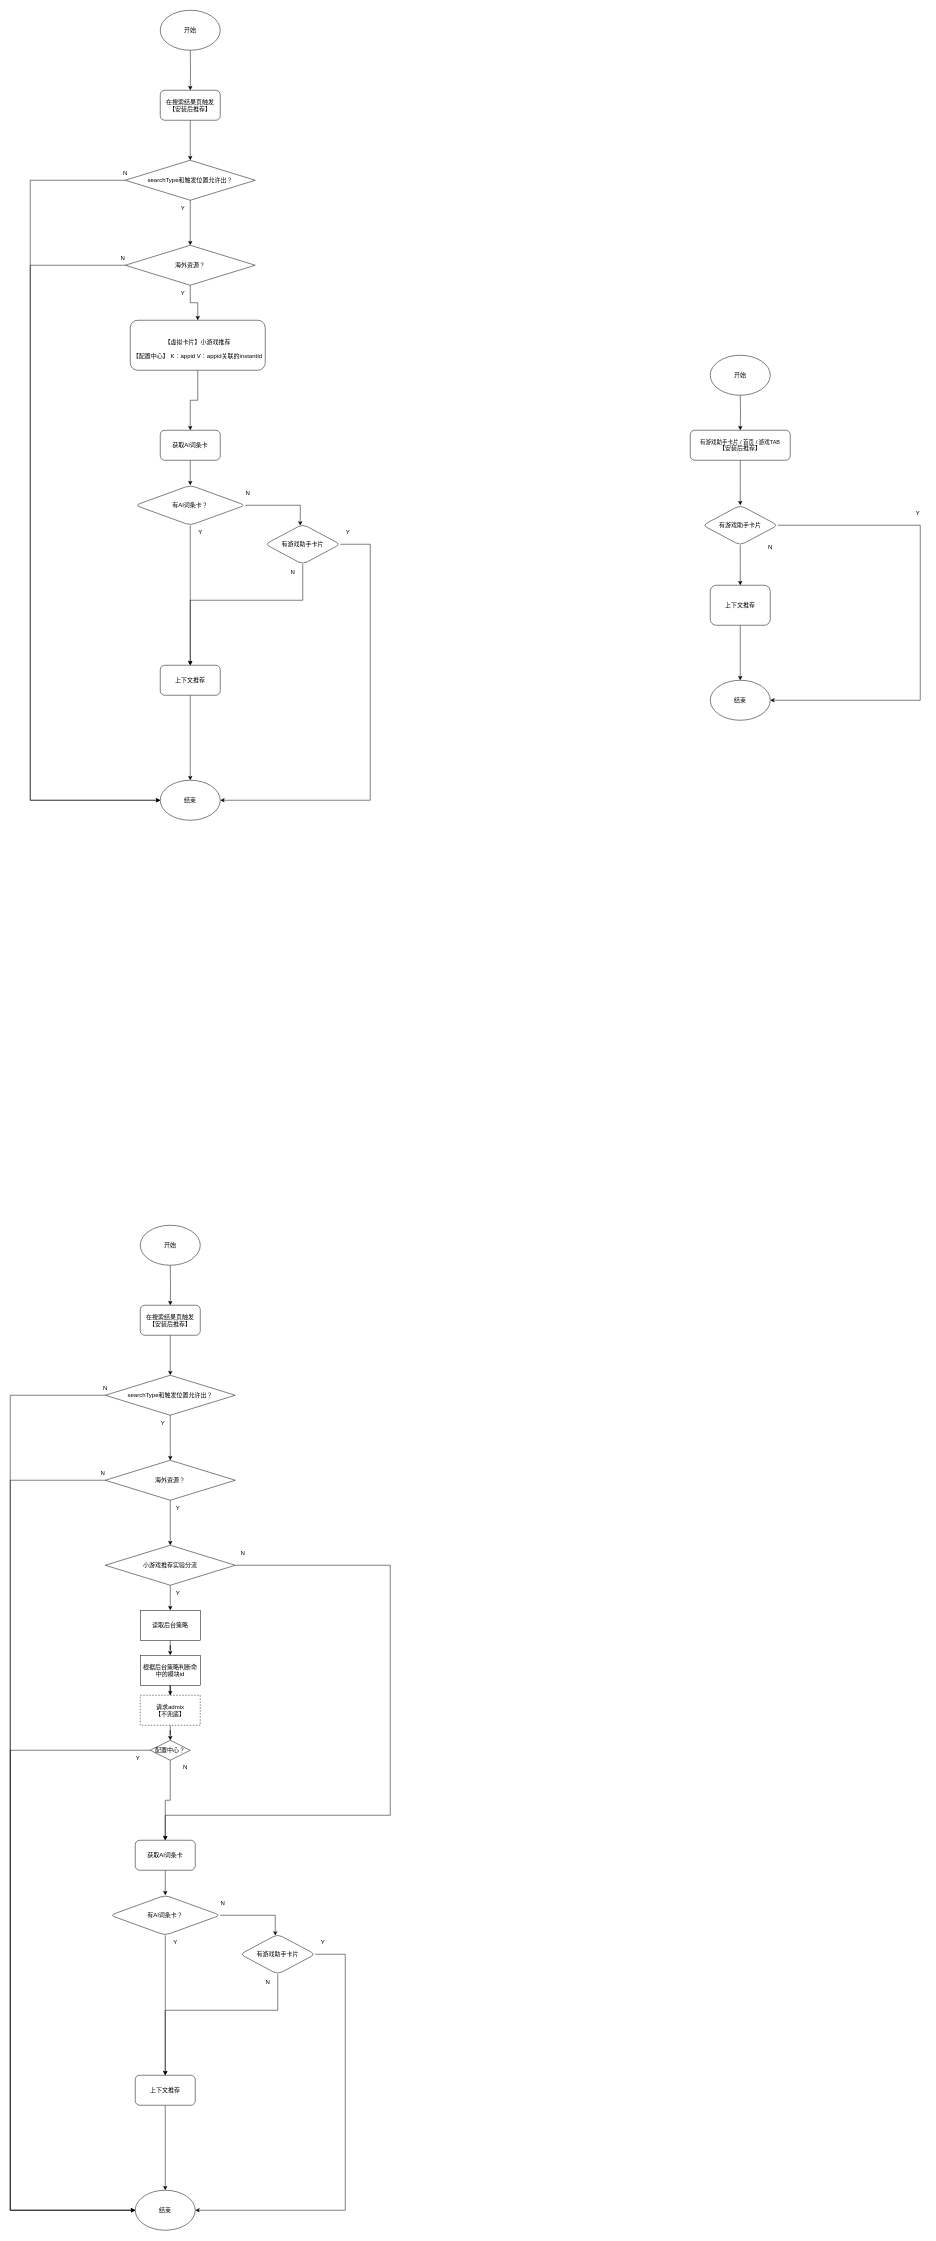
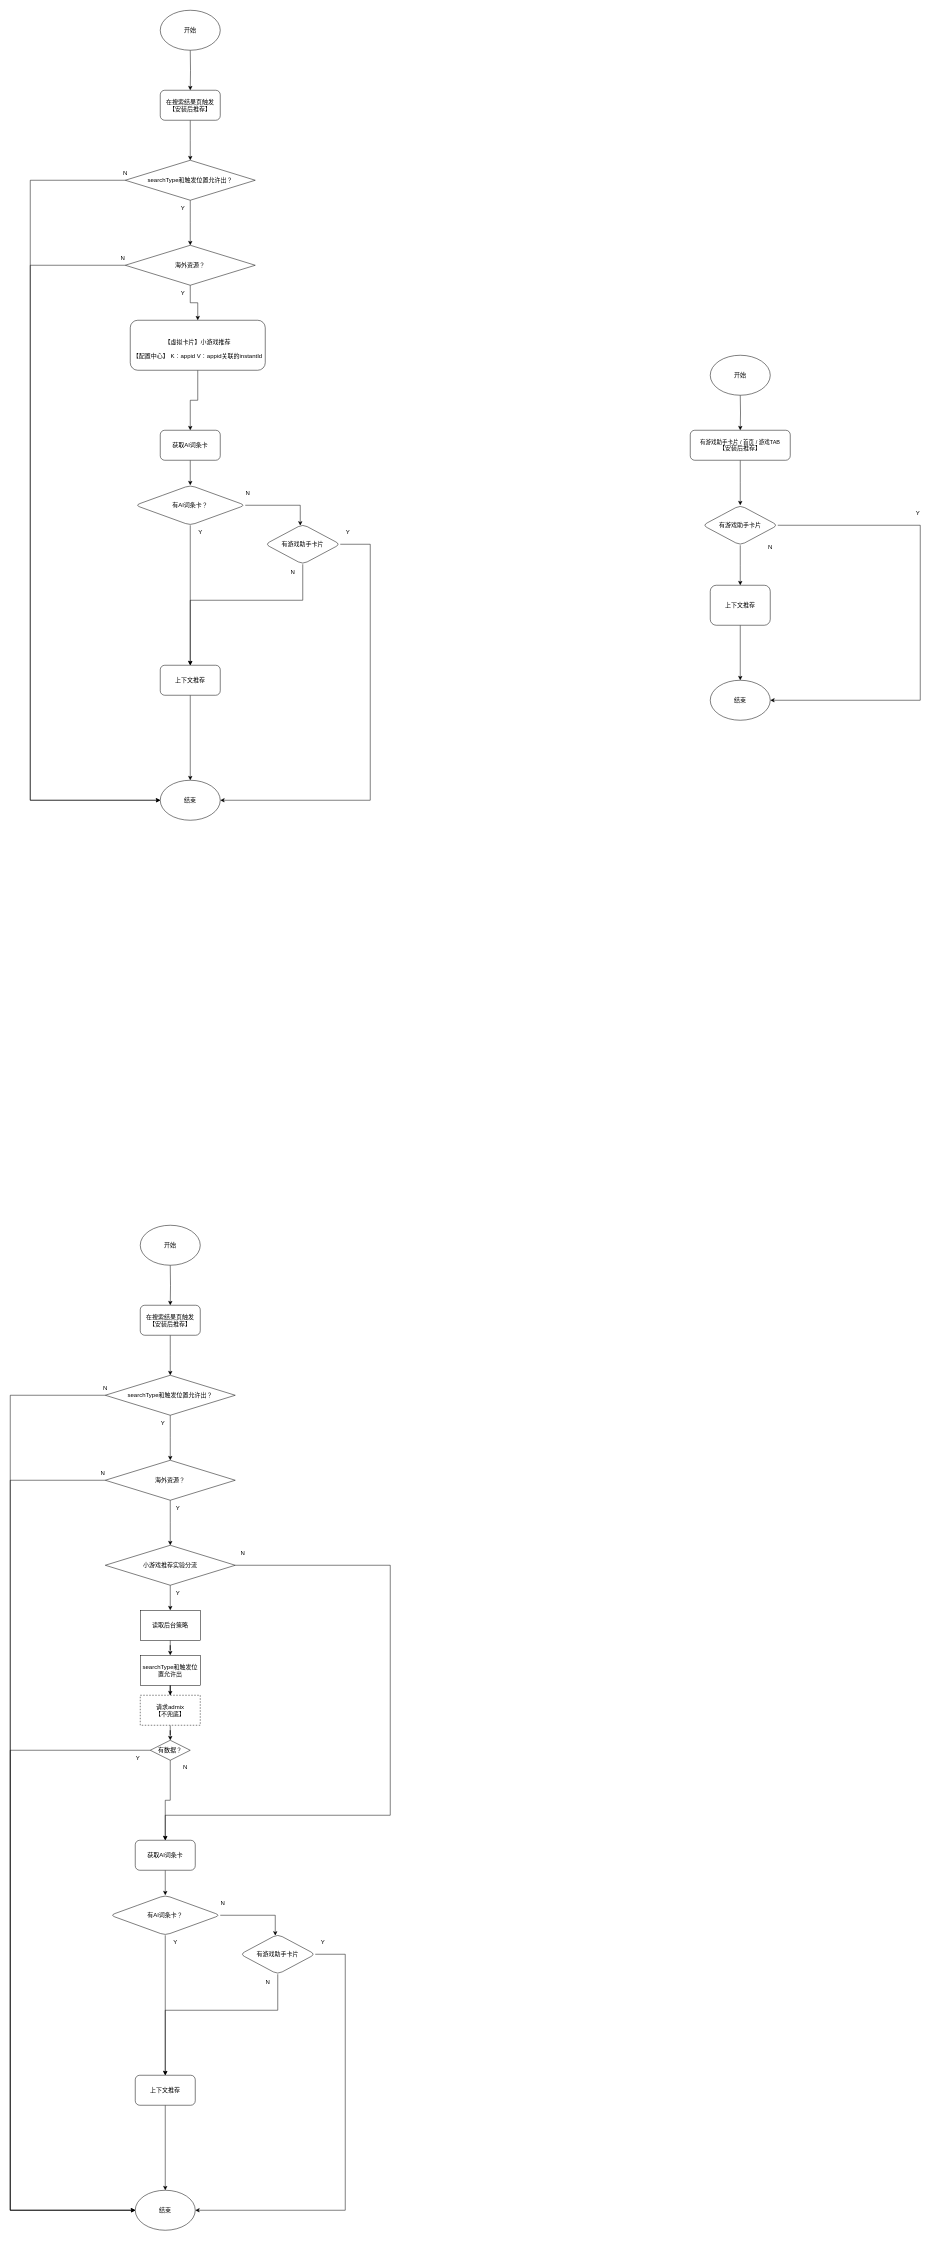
- <mxCell id="82" value="根据后台策略判断命中的模块id" style="whiteSpace=wrap;html=1;" vertex="1" parent="1"><mxGeometry x="280" y="3310" width="120" height="60" as="geometry" /></mxCell>
+ <mxCell id="82" value="searchType和触发位置允许出" style="whiteSpace=wrap;html=1;" vertex="1" parent="1"><mxGeometry x="280" y="3310" width="120" height="60" as="geometry" /></mxCell>
- <mxCell id="87" value="配置中心？" style="rhombus;whiteSpace=wrap;html=1;" vertex="1" parent="1"><mxGeometry x="300" y="3480" width="80" height="40" as="geometry" /></mxCell>
+ <mxCell id="87" value="有数据？" style="rhombus;whiteSpace=wrap;html=1;" vertex="1" parent="1"><mxGeometry x="300" y="3480" width="80" height="40" as="geometry" /></mxCell>
